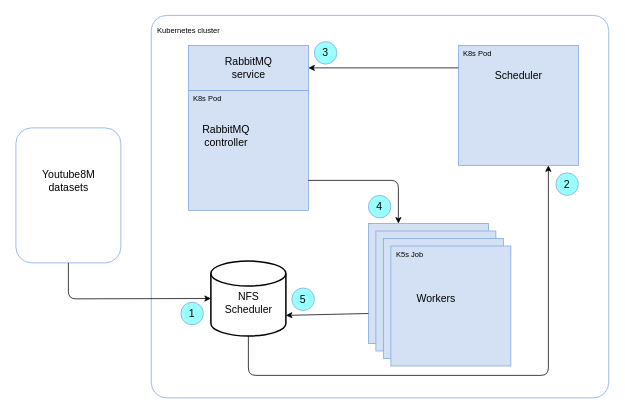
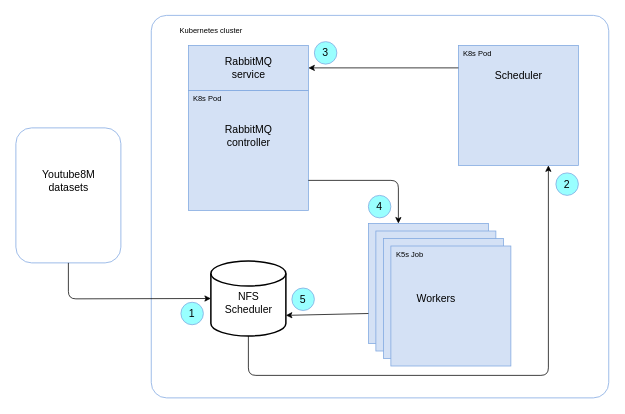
- <mxCell id="3" value="&lt;font style=&quot;font-size: 10px&quot;&gt;Kubernetes cluster&lt;/font&gt;" style="text;html=1;strokeColor=none;fillColor=none;align=center;verticalAlign=middle;whiteSpace=wrap;rounded=0;" vertex="1" parent="1"><mxGeometry x="200.5" y="30" width="100" height="20" as="geometry" /></mxCell>
+ <mxCell id="3" value="&lt;font style=&quot;font-size: 10px&quot;&gt;Kubernetes cluster&lt;/font&gt;" style="text;html=1;strokeColor=none;fillColor=none;align=center;verticalAlign=middle;whiteSpace=wrap;rounded=0;" vertex="1" parent="1"><mxGeometry x="230.5" y="30" width="100" height="20" as="geometry" /></mxCell>
- <mxCell id="9" value="&lt;font style=&quot;font-size: 14px&quot;&gt;RabbitMQ controller&lt;/font&gt;" style="text;html=1;strokeColor=none;fillColor=none;align=center;verticalAlign=middle;whiteSpace=wrap;rounded=0;" vertex="1" parent="5"><mxGeometry x="10" y="100" width="80" height="40" as="geometry" /></mxCell>
+ <mxCell id="9" value="&lt;font style=&quot;font-size: 14px&quot;&gt;RabbitMQ controller&lt;/font&gt;" style="text;html=1;strokeColor=none;fillColor=none;align=center;verticalAlign=middle;whiteSpace=wrap;rounded=0;" vertex="1" parent="5"><mxGeometry x="40" y="100" width="80" height="40" as="geometry" /></mxCell>
